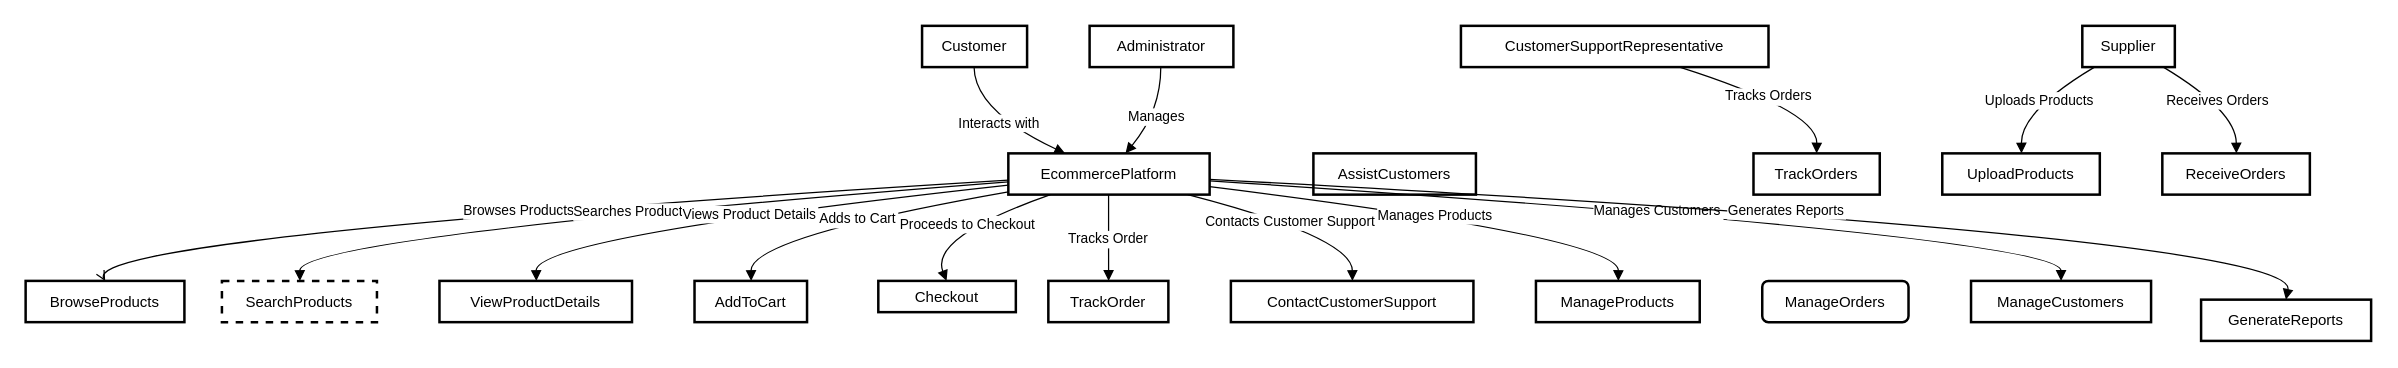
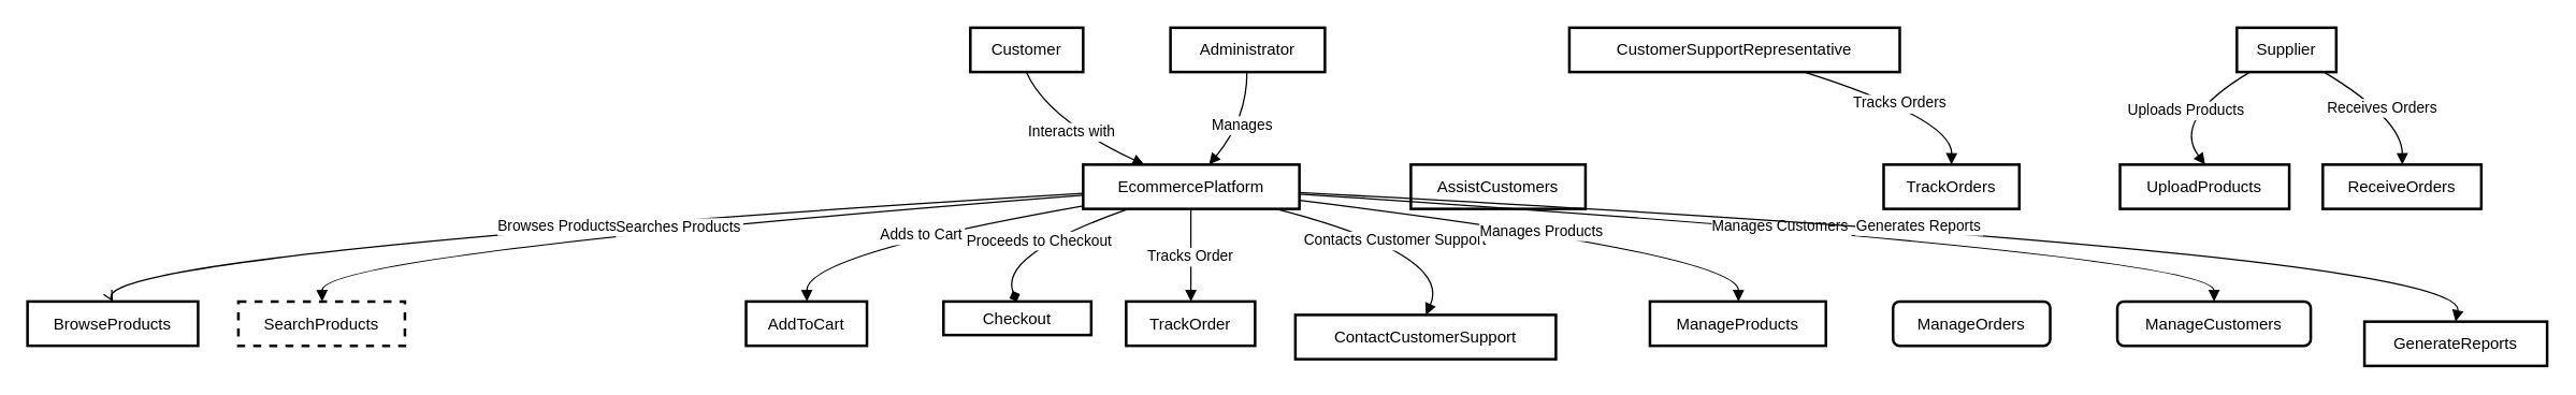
- <mxCell id="2" value="Customer" style="whiteSpace=wrap;strokeWidth=2;" vertex="1" parent="1"><mxGeometry x="737" y="20" width="84" height="33" as="geometry" /></mxCell>
+ <mxCell id="2" value="Customer" style="whiteSpace=wrap;strokeWidth=2;" vertex="1" parent="1"><mxGeometry x="722" y="20" width="84" height="33" as="geometry" /></mxCell>
- <mxCell id="20" value="UploadProducts" style="whiteSpace=wrap;strokeWidth=2;" vertex="1" parent="1"><mxGeometry x="1553" y="122" width="126" height="33" as="geometry" /></mxCell>
+ <mxCell id="20" value="UploadProducts" style="whiteSpace=wrap;strokeWidth=2;" vertex="1" parent="1"><mxGeometry x="1578" y="122" width="126" height="33" as="geometry" /></mxCell>
- <mxCell id="25" value="Views Product Details" style="curved=1;startArrow=none;endArrow=block;exitX=-0.001;exitY=0.771;entryX=0.503;entryY=-0.012;rounded=0;" edge="1" parent="1" source="3" target="6"><mxGeometry relative="1" as="geometry"><Array as="points"><mxPoint x="428" y="189" /></Array></mxGeometry></mxCell>
- <mxCell id="27" value="Proceeds to Checkout" style="curved=1;startArrow=none;endArrow=block;exitX=0.206;exitY=1.006;entryX=0.496;entryY=-0.012;rounded=0;" edge="1" parent="1" source="3" target="8"><mxGeometry relative="1" as="geometry"><Array as="points"><mxPoint x="743" y="189" /></Array></mxGeometry></mxCell>
+ <mxCell id="27" value="Proceeds to Checkout" style="curved=1;startArrow=none;endArrow=diamond;exitX=0.206;exitY=1.006;entryX=0.496;entryY=-0.012;rounded=0;" edge="1" parent="1" source="3" target="8"><mxGeometry relative="1" as="geometry"><Array as="points"><mxPoint x="743" y="189" /></Array></mxGeometry></mxCell>
- <mxCell id="6" value="ViewProductDetails" style="whiteSpace=wrap;strokeWidth=2;" vertex="1" parent="1"><mxGeometry x="351" y="224" width="154" height="33" as="geometry" /></mxCell>
- <mxCell id="10" value="ContactCustomerSupport" style="whiteSpace=wrap;strokeWidth=2;" vertex="1" parent="1"><mxGeometry x="984" y="224" width="194" height="33" as="geometry" /></mxCell>
+ <mxCell id="10" value="ContactCustomerSupport" style="whiteSpace=wrap;strokeWidth=2;" vertex="1" parent="1"><mxGeometry x="964" y="234" width="194" height="33" as="geometry" /></mxCell>
- <mxCell id="14" value="ManageCustomers" style="whiteSpace=wrap;strokeWidth=2;" vertex="1" parent="1"><mxGeometry x="1576" y="224" width="144" height="33" as="geometry" /></mxCell>
+ <mxCell id="14" value="ManageCustomers" style="whiteSpace=wrap;strokeWidth=2;rounded=1;" vertex="1" parent="1"><mxGeometry x="1576" y="224" width="144" height="33" as="geometry" /></mxCell>
